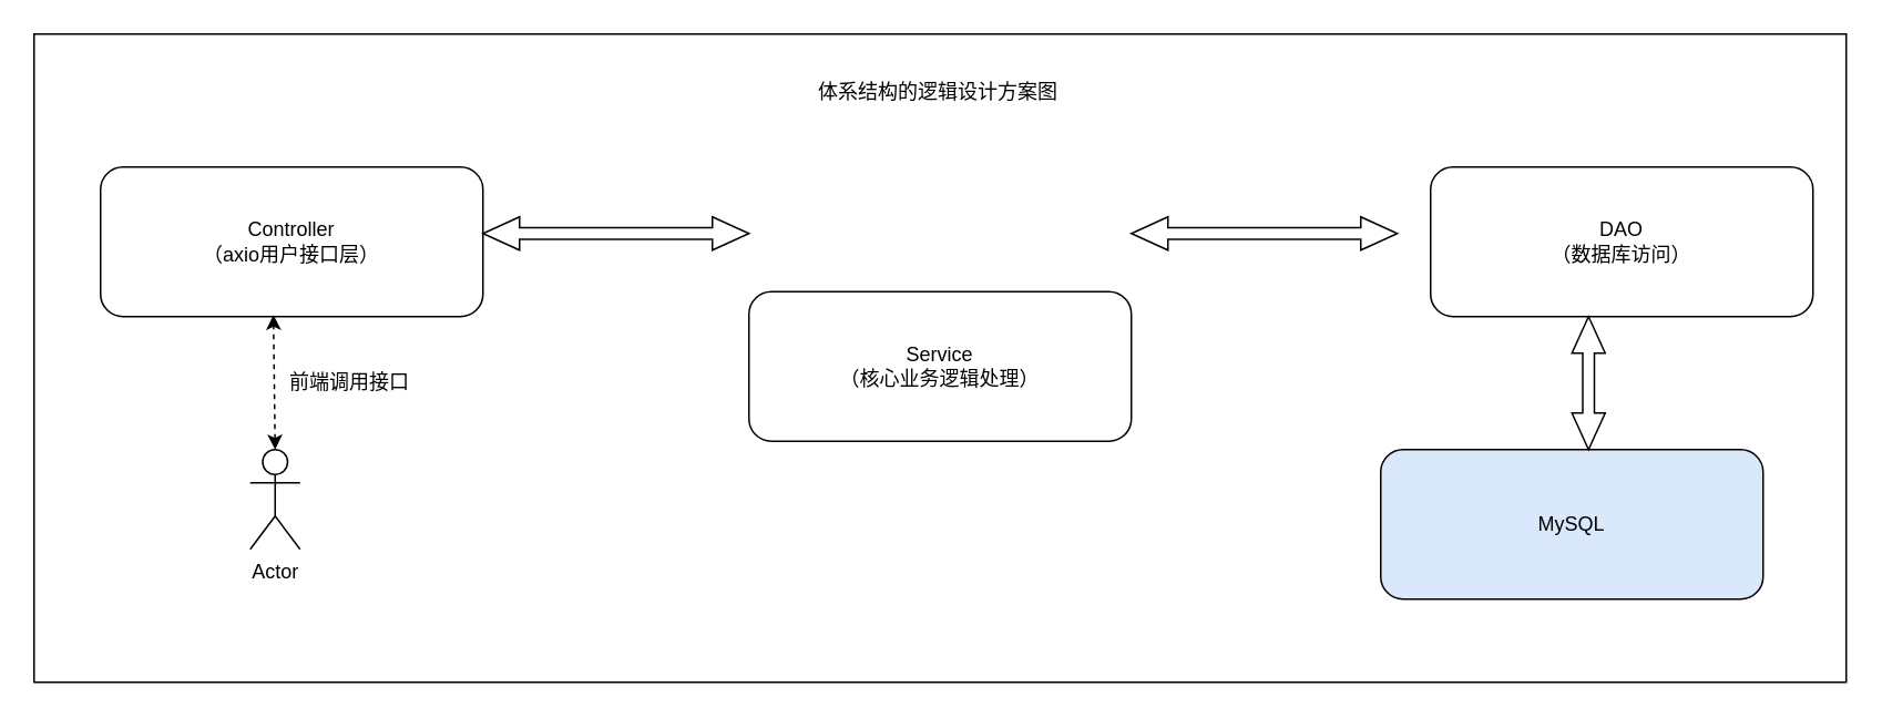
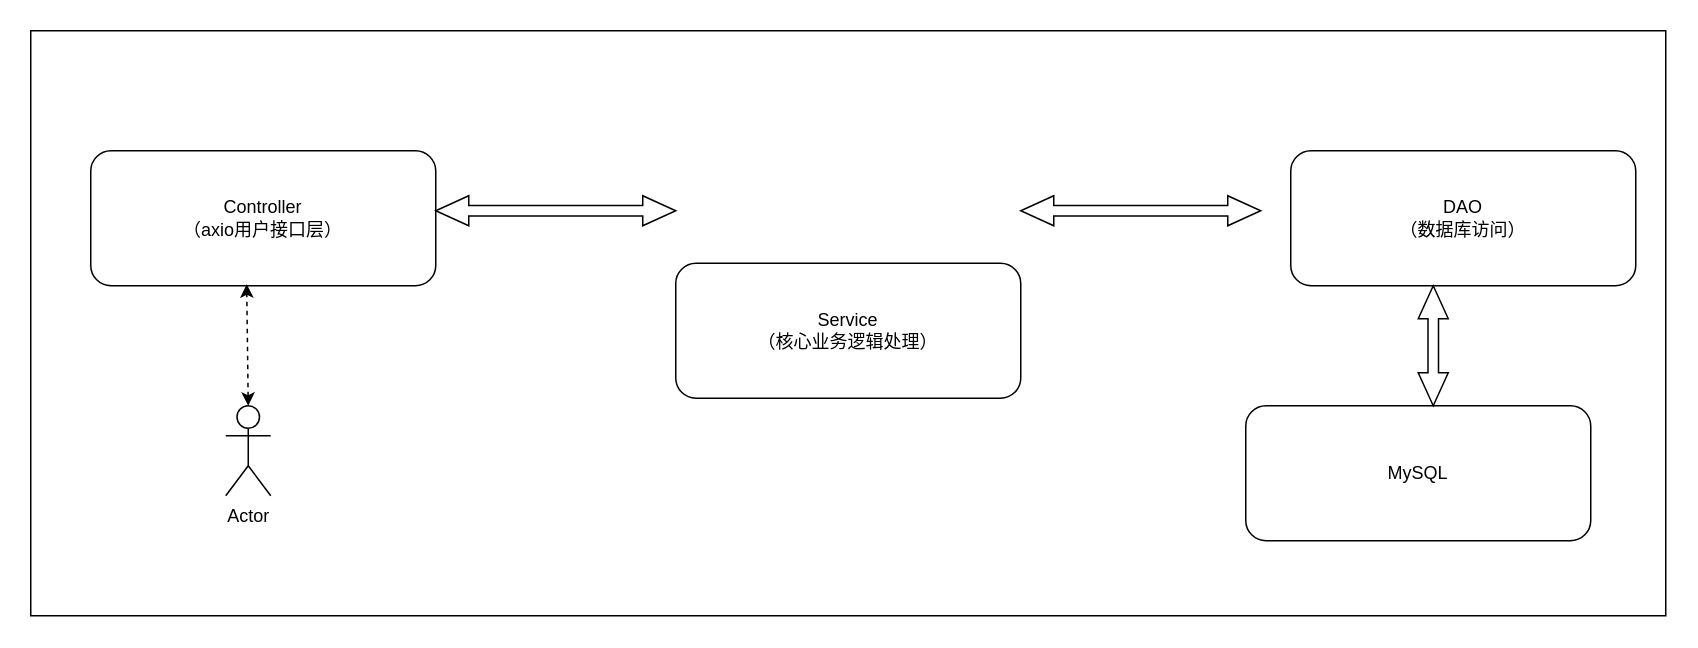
- <mxCell id="8" value="体系结构的逻辑设计方案图" style="text;html=1;align=center;verticalAlign=middle;whiteSpace=wrap;rounded=0;" vertex="1" parent="1"><mxGeometry x="439" y="40" width="250" height="30" as="geometry" /></mxCell>
- <mxCell id="13" value="前端调用接口" style="text;html=1;align=center;verticalAlign=middle;whiteSpace=wrap;rounded=0;" vertex="1" parent="1"><mxGeometry x="170" y="215" width="80" height="30" as="geometry" /></mxCell>
- <mxCell id="6" value="MySQL" style="rounded=1;whiteSpace=wrap;html=1;fillColor=#dae8fc;" vertex="1" parent="1"><mxGeometry x="830" y="270" width="230" height="90" as="geometry" /></mxCell>
+ <mxCell id="6" value="MySQL" style="rounded=1;whiteSpace=wrap;html=1;" vertex="1" parent="1"><mxGeometry x="830" y="270" width="230" height="90" as="geometry" /></mxCell>
